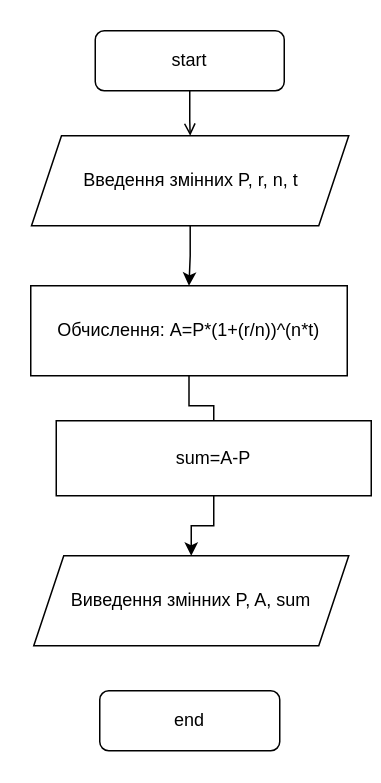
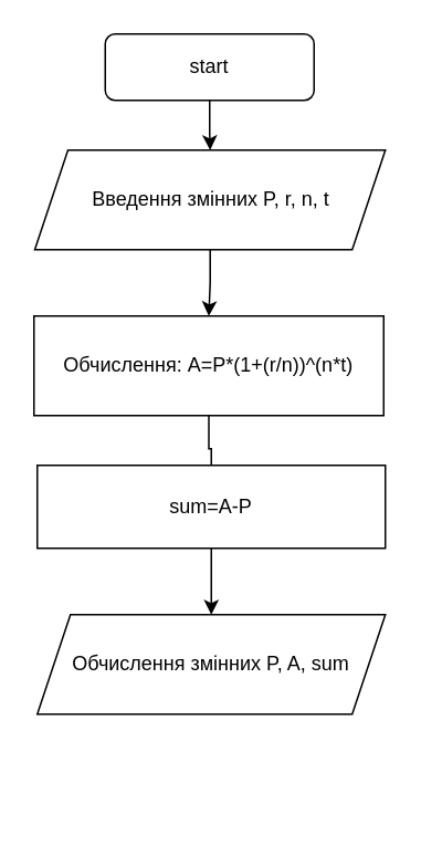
- <mxCell id="2" value="" style="edgeStyle=orthogonalEdgeStyle;rounded=0;orthogonalLoop=1;jettySize=auto;html=1;endArrow=open;" edge="1" parent="1" source="3" target="6"><mxGeometry relative="1" as="geometry" /></mxCell>
+ <mxCell id="2" value="" style="edgeStyle=orthogonalEdgeStyle;rounded=0;orthogonalLoop=1;jettySize=auto;html=1;" edge="1" parent="1" source="3" target="6"><mxGeometry relative="1" as="geometry" /></mxCell>
- <mxCell id="10" value="sum=A-P" style="rounded=0;whiteSpace=wrap;html=1;" vertex="1" parent="1"><mxGeometry x="37" y="280" width="210" height="50" as="geometry" /></mxCell>
+ <mxCell id="10" value="sum=A-P" style="rounded=0;whiteSpace=wrap;html=1;" vertex="1" parent="1"><mxGeometry x="22" y="280" width="210" height="50" as="geometry" /></mxCell>
- <mxCell id="11" value="Виведення змінних P, A, sum" style="shape=parallelogram;perimeter=parallelogramPerimeter;whiteSpace=wrap;html=1;fixedSize=1;" vertex="1" parent="1"><mxGeometry x="22" y="370" width="210" height="60" as="geometry" /></mxCell>
+ <mxCell id="11" value="Обчислення змінних P, A, sum" style="shape=parallelogram;perimeter=parallelogramPerimeter;whiteSpace=wrap;html=1;fixedSize=1;" vertex="1" parent="1"><mxGeometry x="22" y="370" width="210" height="60" as="geometry" /></mxCell>
- <mxCell id="4" value="end" style="rounded=1;whiteSpace=wrap;html=1;fontSize=12;glass=0;strokeWidth=1;shadow=0;" parent="1" vertex="1"><mxGeometry x="66" y="460" width="120" height="40" as="geometry" /></mxCell>
